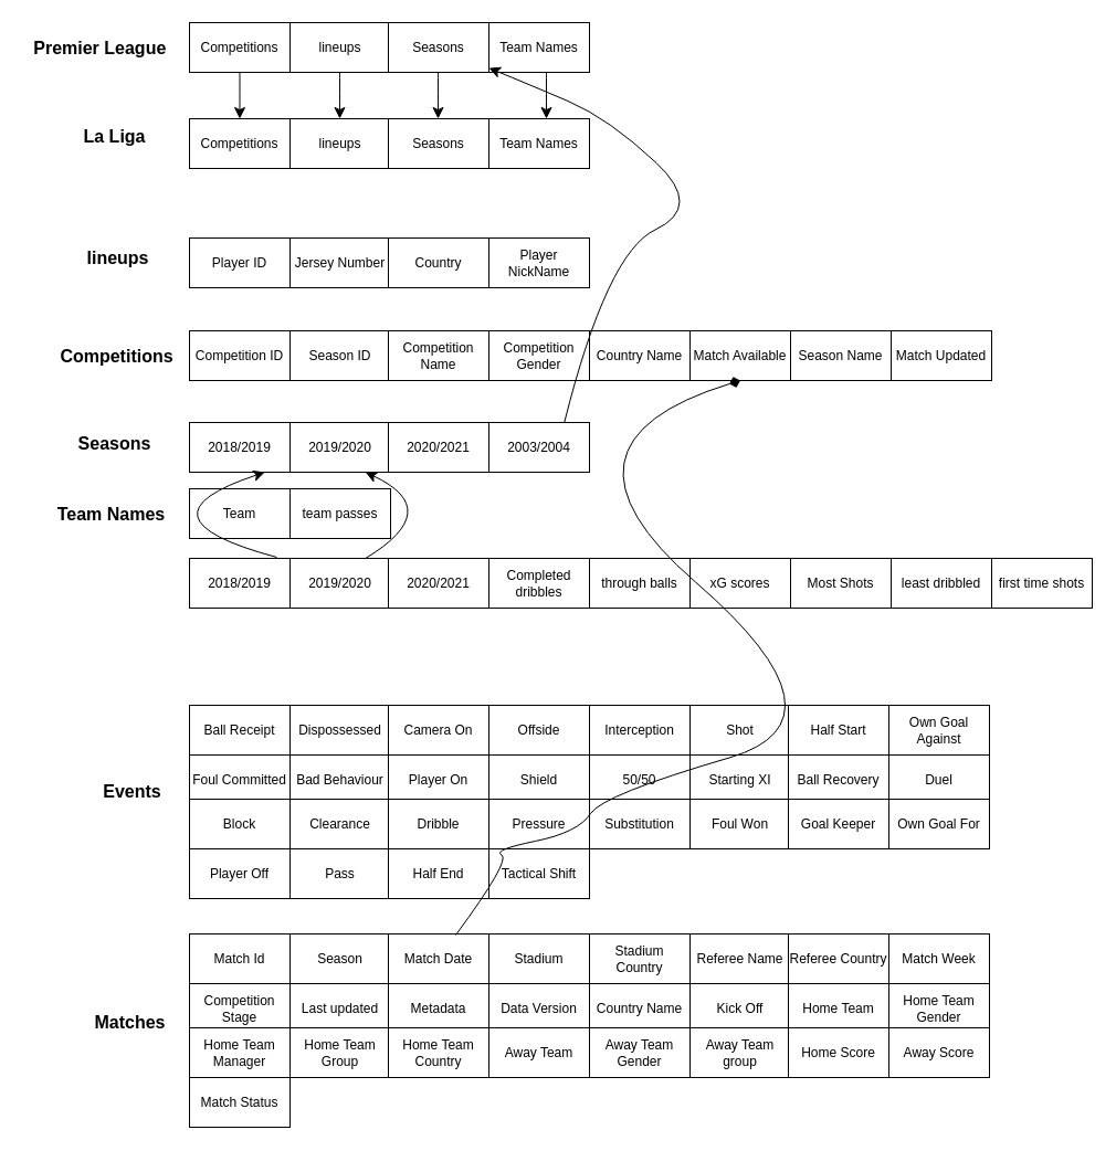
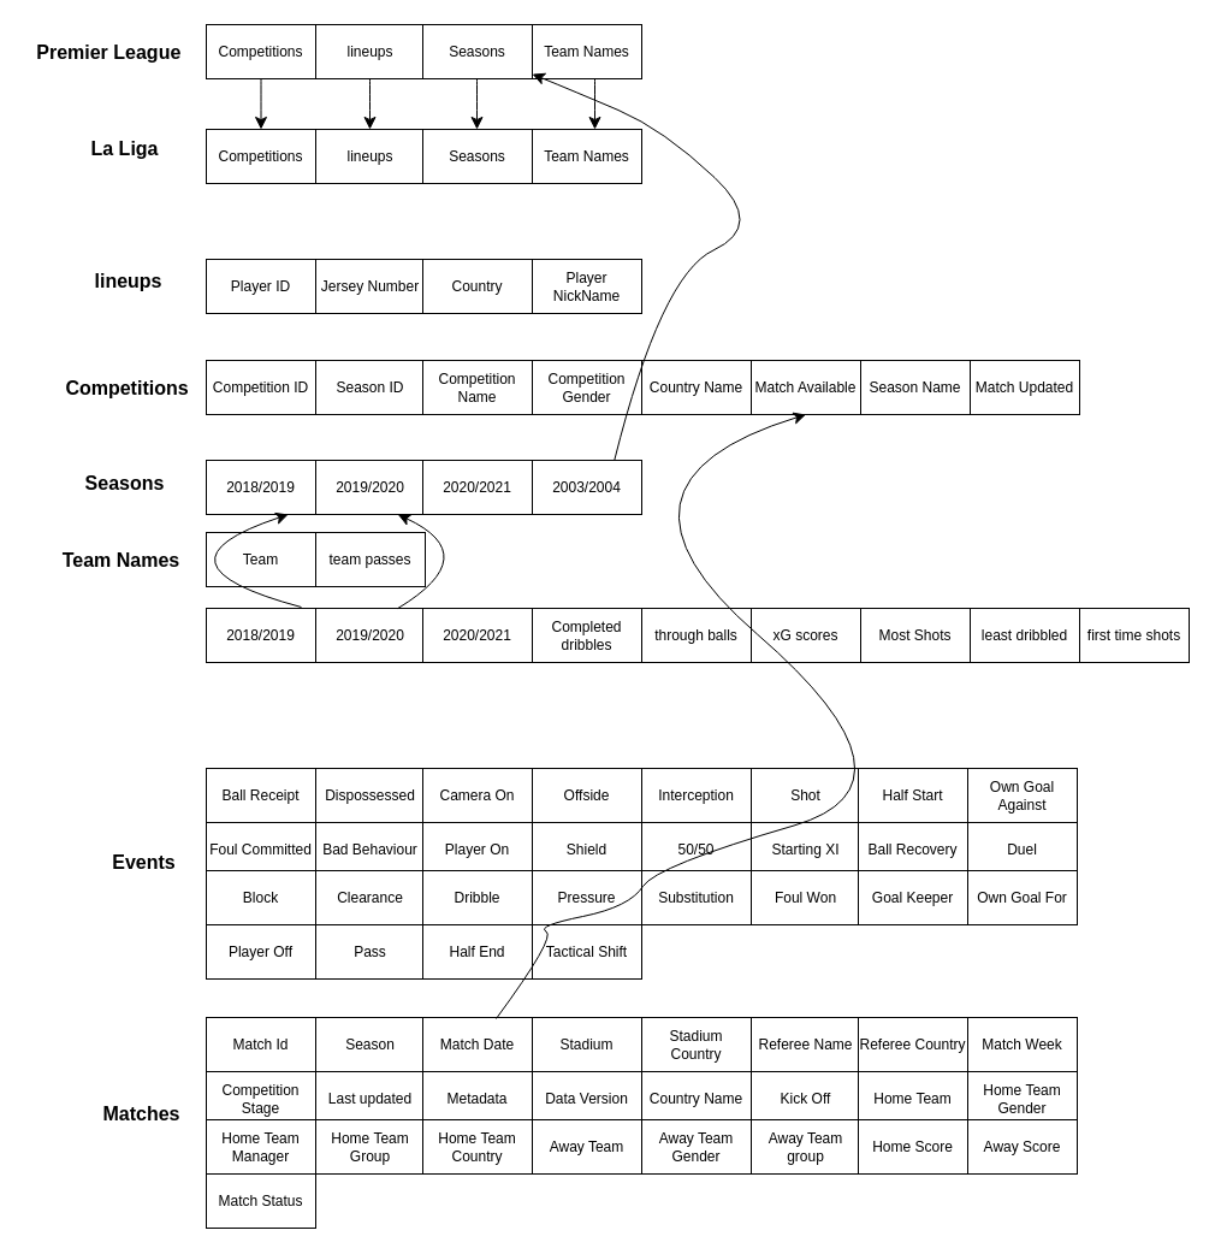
- <mxCell id="105" value="" style="endArrow=diamond;html=1;rounded=0;fontSize=12;startSize=8;endSize=8;curved=1;exitX=0.67;exitY=0.022;exitDx=0;exitDy=0;exitPerimeter=0;entryX=0.5;entryY=1;entryDx=0;entryDy=0;" parent="1" source="57" target="15" edge="1"><mxGeometry width="50" height="50" relative="1" as="geometry"><mxPoint x="507" y="715" as="sourcePoint" /><mxPoint x="557" y="665" as="targetPoint" /><Array as="points"><mxPoint x="462" y="778" /><mxPoint x="445" y="769" /><mxPoint x="523" y="753" /><mxPoint x="545" y="719" /><mxPoint x="774" y="652" /><mxPoint x="484" y="401" /></Array></mxGeometry></mxCell>
+ <mxCell id="105" value="" style="endArrow=classic;html=1;rounded=0;fontSize=12;startSize=8;endSize=8;curved=1;exitX=0.67;exitY=0.022;exitDx=0;exitDy=0;exitPerimeter=0;entryX=0.5;entryY=1;entryDx=0;entryDy=0;" parent="1" source="57" target="15" edge="1"><mxGeometry width="50" height="50" relative="1" as="geometry"><mxPoint x="507" y="715" as="sourcePoint" /><mxPoint x="557" y="665" as="targetPoint" /><Array as="points"><mxPoint x="462" y="778" /><mxPoint x="445" y="769" /><mxPoint x="523" y="753" /><mxPoint x="545" y="719" /><mxPoint x="774" y="652" /><mxPoint x="484" y="401" /></Array></mxGeometry></mxCell>
